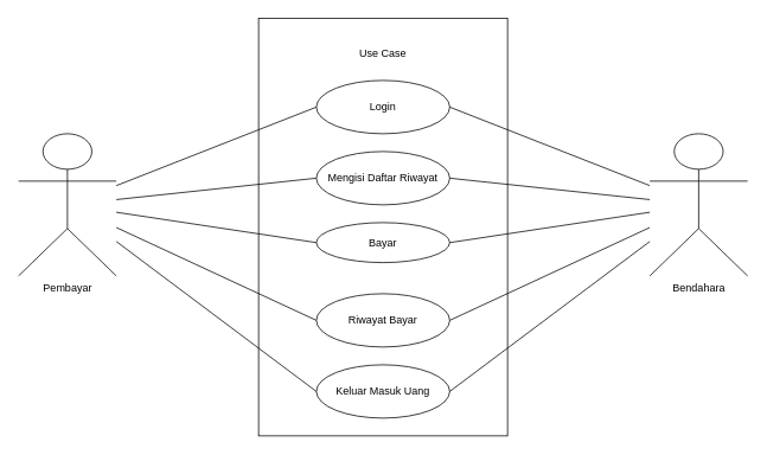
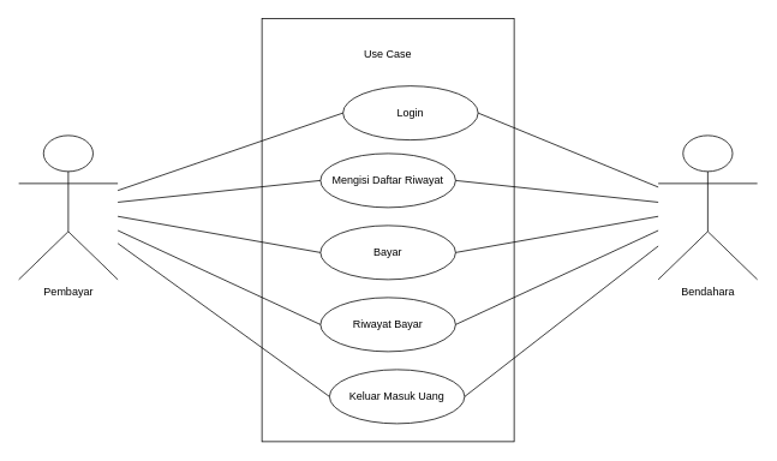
- <mxCell id="4" value="Login" style="ellipse;whiteSpace=wrap;html=1;" vertex="1" parent="1"><mxGeometry x="355" y="90" width="150" height="60" as="geometry" /></mxCell>
+ <mxCell id="4" value="Login" style="ellipse;whiteSpace=wrap;html=1;" vertex="1" parent="1"><mxGeometry x="380" y="95" width="150" height="60" as="geometry" /></mxCell>
- <mxCell id="6" value="Bayar" style="ellipse;whiteSpace=wrap;html=1;" vertex="1" parent="1"><mxGeometry x="355" y="250" width="150" height="45" as="geometry" /></mxCell>
+ <mxCell id="6" value="Bayar" style="ellipse;whiteSpace=wrap;html=1;" vertex="1" parent="1"><mxGeometry x="355" y="250" width="150" height="60" as="geometry" /></mxCell>
- <mxCell id="8" value="Keluar Masuk Uang" style="ellipse;whiteSpace=wrap;html=1;" vertex="1" parent="1"><mxGeometry x="355" y="410" width="150" height="60" as="geometry" /></mxCell>
+ <mxCell id="8" value="Keluar Masuk Uang" style="ellipse;whiteSpace=wrap;html=1;" vertex="1" parent="1"><mxGeometry x="365" y="410" width="150" height="60" as="geometry" /></mxCell>
